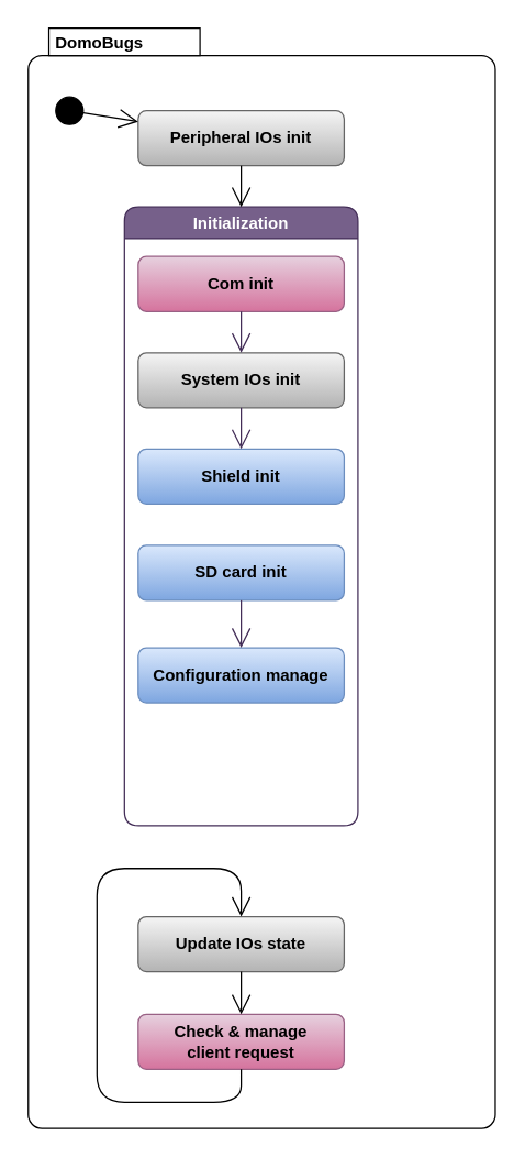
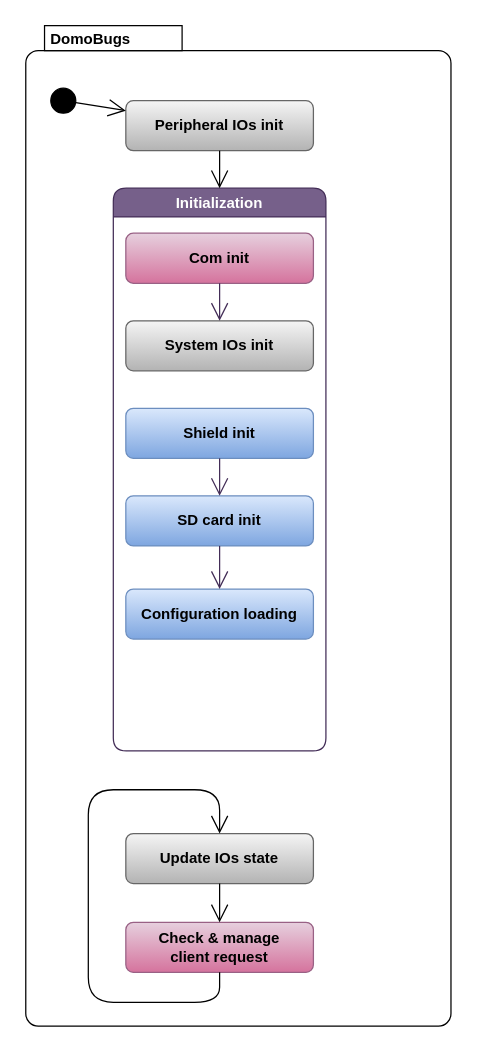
- <mxCell id="15" value="" style="strokeColor=inherit;fillColor=inherit;gradientColor=inherit;edgeStyle=none;html=1;endArrow=open;endSize=12;rounded=0;exitX=0.5;exitY=1;exitDx=0;exitDy=0;entryX=0.5;entryY=0;entryDx=0;entryDy=0;fontStyle=1" edge="1" parent="10" source="12" target="14"><mxGeometry relative="1" as="geometry"><mxPoint x="95" y="86" as="sourcePoint" /><mxPoint x="95" y="116" as="targetPoint" /></mxGeometry></mxCell>
+ <mxCell id="18" value="" style="strokeColor=inherit;fillColor=inherit;gradientColor=inherit;edgeStyle=none;html=1;endArrow=open;endSize=12;rounded=0;exitX=0.5;exitY=1;exitDx=0;exitDy=0;entryX=0.5;entryY=0;entryDx=0;entryDy=0;fontStyle=1" edge="1" parent="10" source="14" target="16"><mxGeometry relative="1" as="geometry"><mxPoint x="95" y="203" as="sourcePoint" /><mxPoint x="95" y="233" as="targetPoint" /></mxGeometry></mxCell>
- <mxCell id="17" value="Configuration manage" style="strokeColor=#6c8ebf;fillColor=#dae8fc;gradientColor=#7ea6e0;shape=rect;html=1;rounded=1;whiteSpace=wrap;align=center;fontStyle=1" vertex="1" parent="10"><mxGeometry x="10" y="320.5" width="150" height="40" as="geometry" /></mxCell>
+ <mxCell id="17" value="Configuration loading" style="strokeColor=#6c8ebf;fillColor=#dae8fc;gradientColor=#7ea6e0;shape=rect;html=1;rounded=1;whiteSpace=wrap;align=center;fontStyle=1" vertex="1" parent="10"><mxGeometry x="10" y="320.5" width="150" height="40" as="geometry" /></mxCell>
